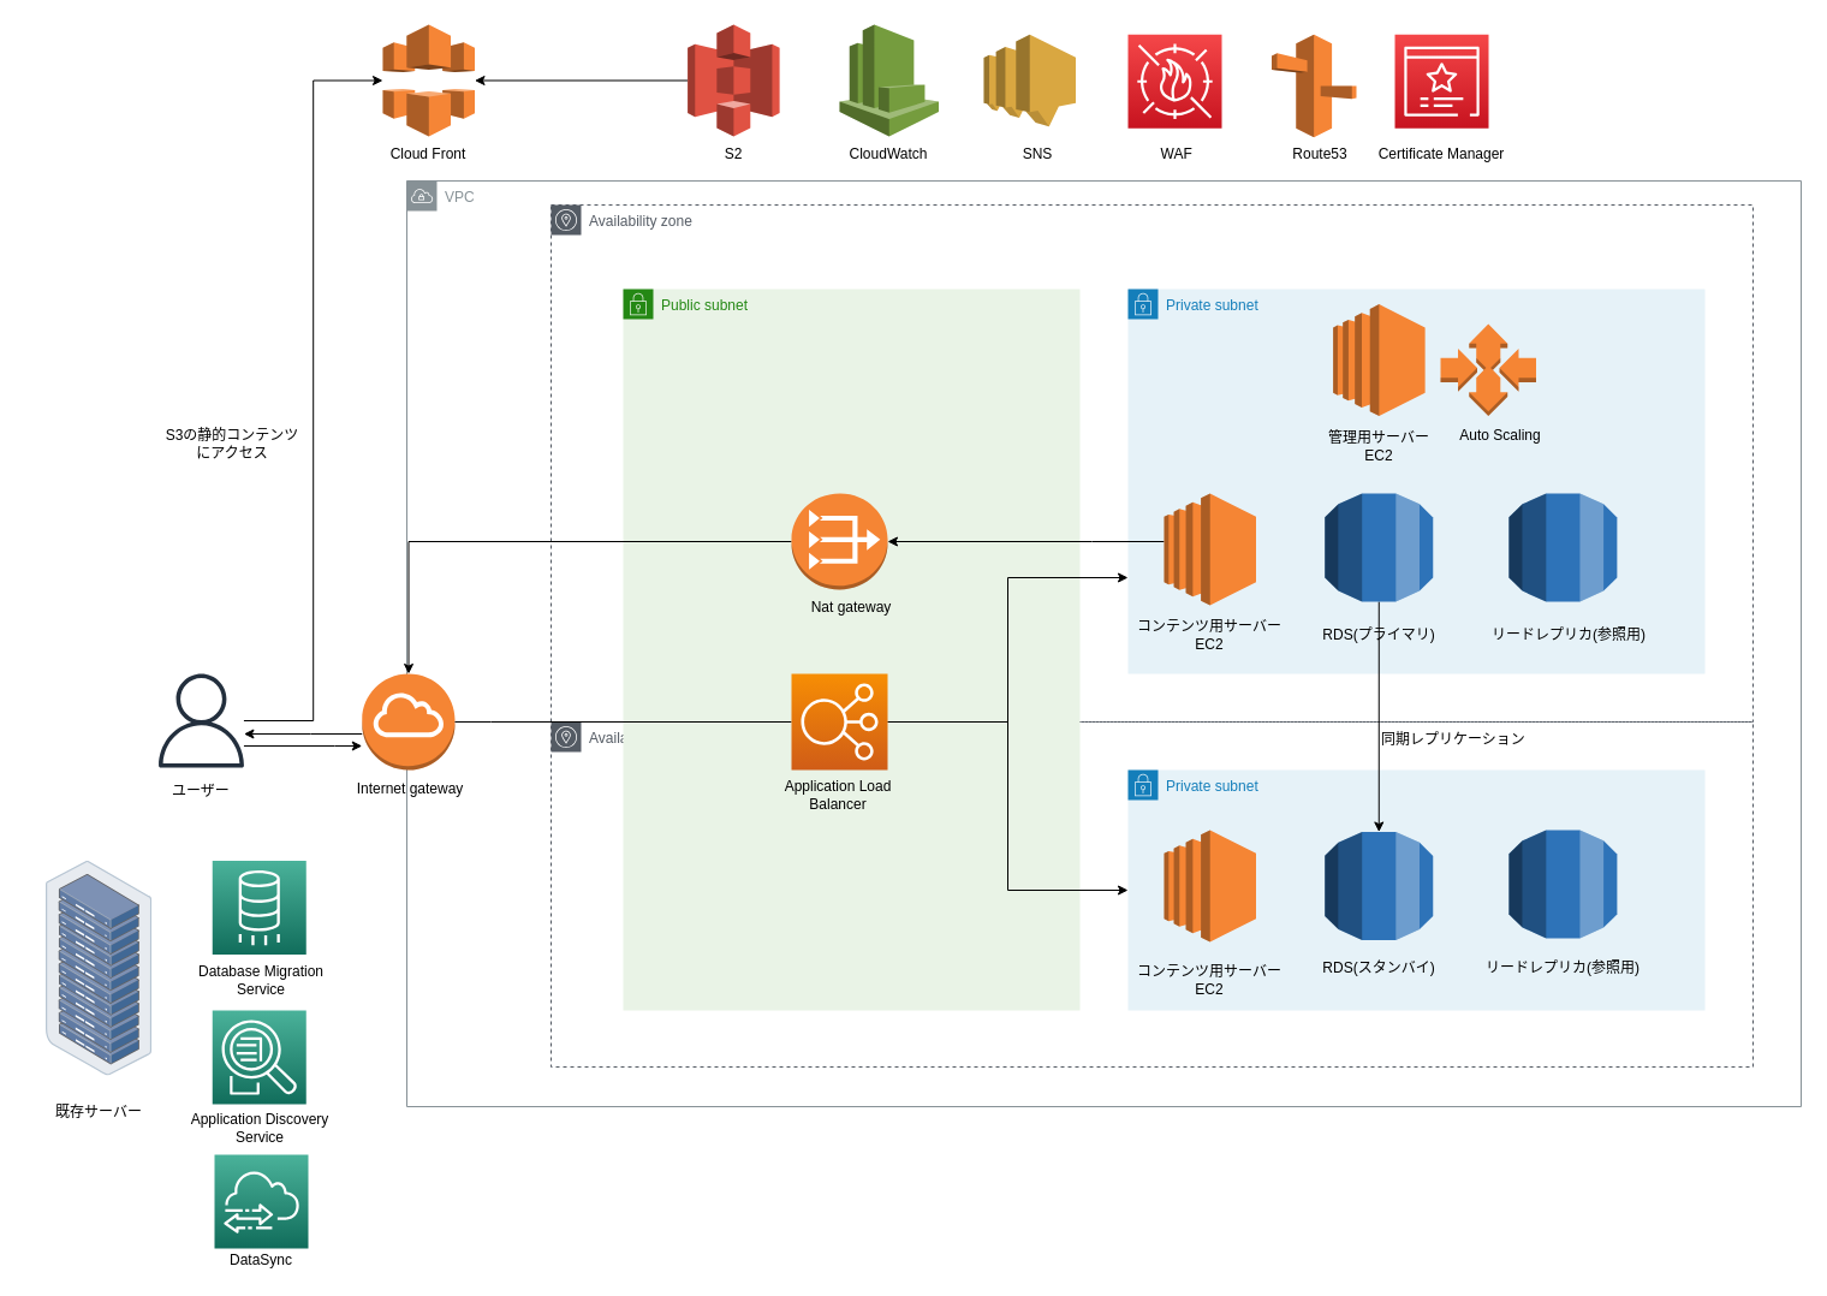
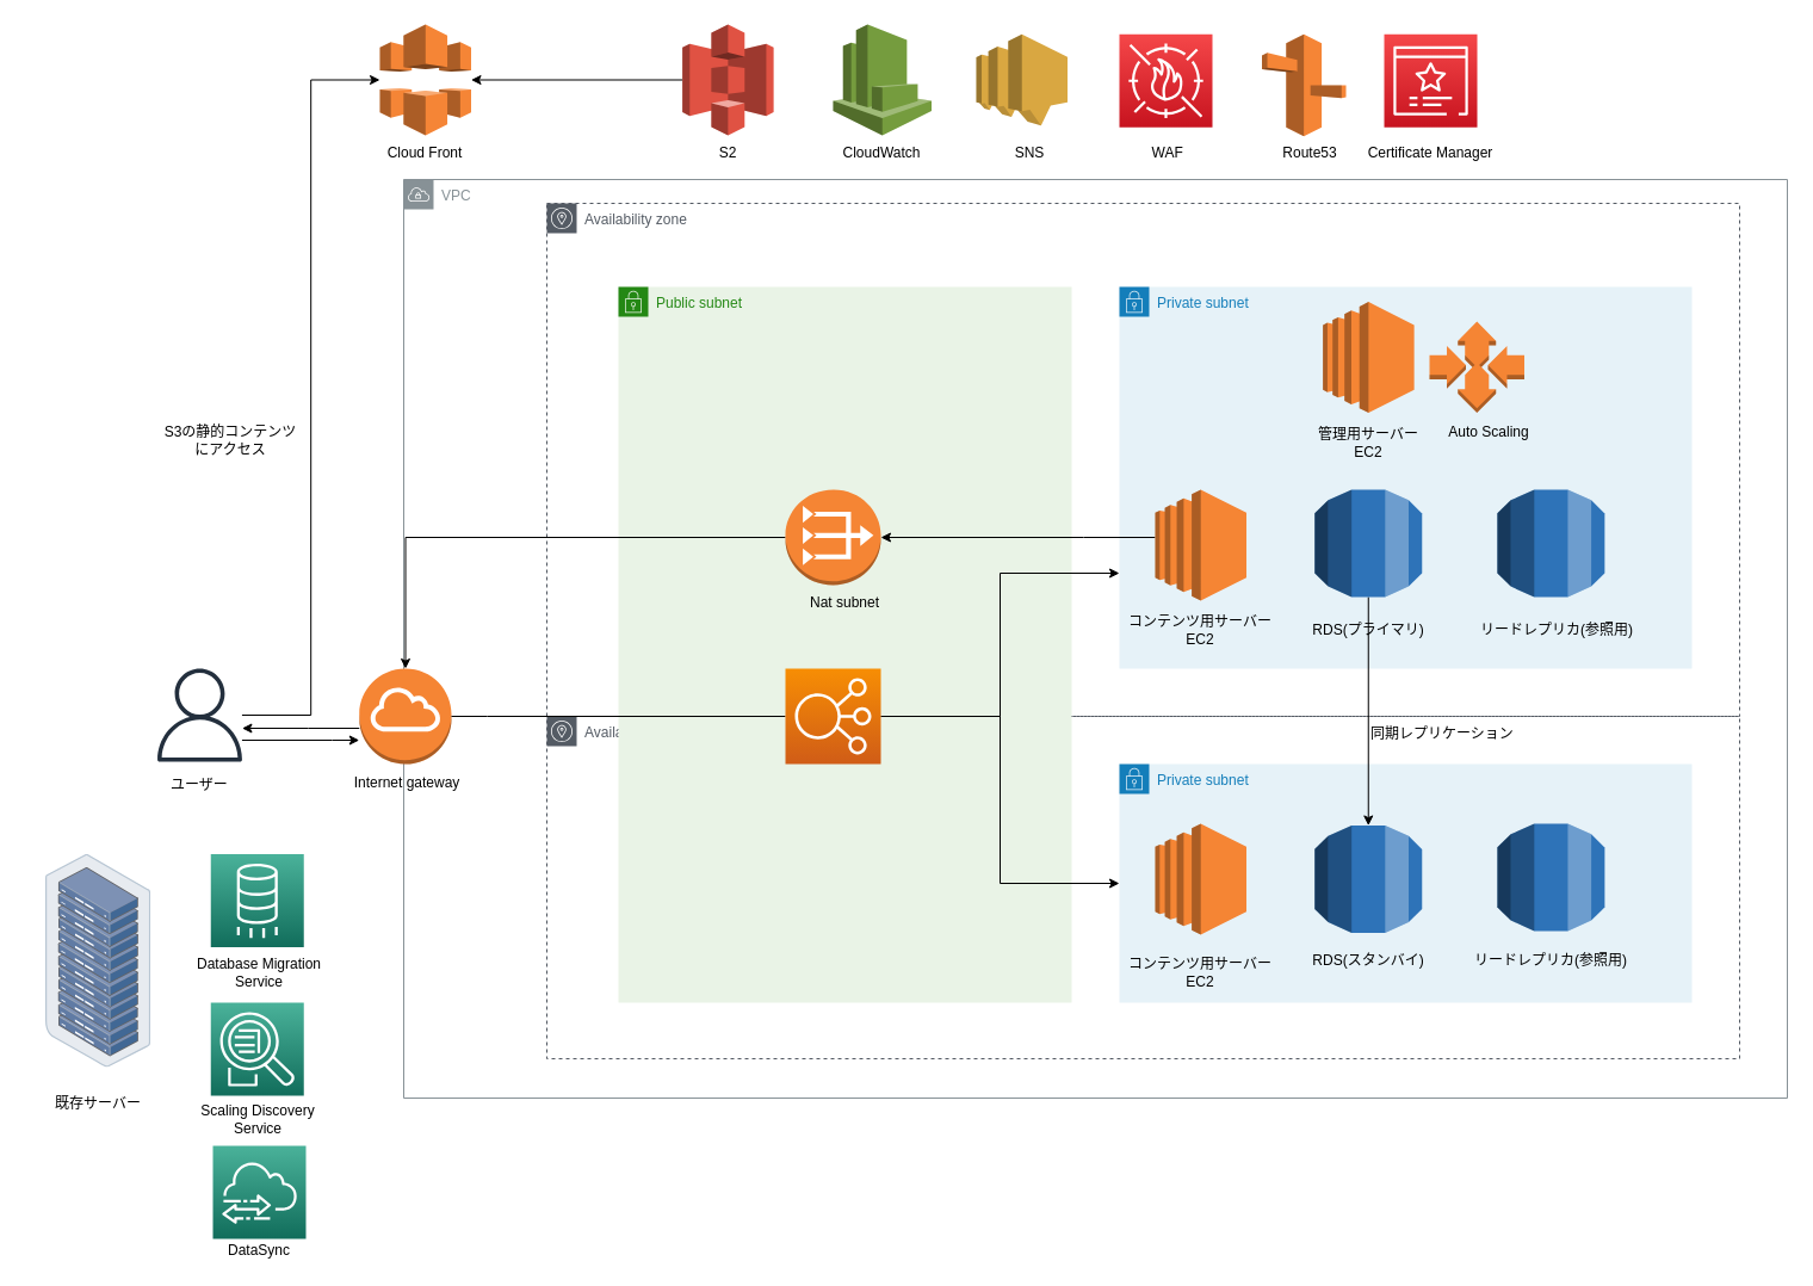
- <mxCell id="59" value="Nat gateway" style="rounded=0;whiteSpace=wrap;html=1;strokeColor=none;fillColor=none;" vertex="1" parent="1"><mxGeometry x="645.25" y="497.38" width="125.5" height="16" as="geometry" /></mxCell>
+ <mxCell id="59" value="Nat subnet" style="rounded=0;whiteSpace=wrap;html=1;strokeColor=none;fillColor=none;" vertex="1" parent="1"><mxGeometry x="645.25" y="497.38" width="125.5" height="16" as="geometry" /></mxCell>
- <mxCell id="16" value="Application Load Balancer" style="rounded=0;whiteSpace=wrap;html=1;strokeColor=none;fillColor=none;" vertex="1" parent="1"><mxGeometry x="635.13" y="648" width="123.75" height="25" as="geometry" /></mxCell>
- <mxCell id="38" value="Application Discovery Service" style="rounded=0;whiteSpace=wrap;html=1;strokeColor=none;fillColor=none;" vertex="1" parent="1"><mxGeometry x="152.5" y="930" width="125.5" height="16" as="geometry" /></mxCell>
+ <mxCell id="38" value="Scaling Discovery Service" style="rounded=0;whiteSpace=wrap;html=1;strokeColor=none;fillColor=none;" vertex="1" parent="1"><mxGeometry x="152.5" y="930" width="125.5" height="16" as="geometry" /></mxCell>
